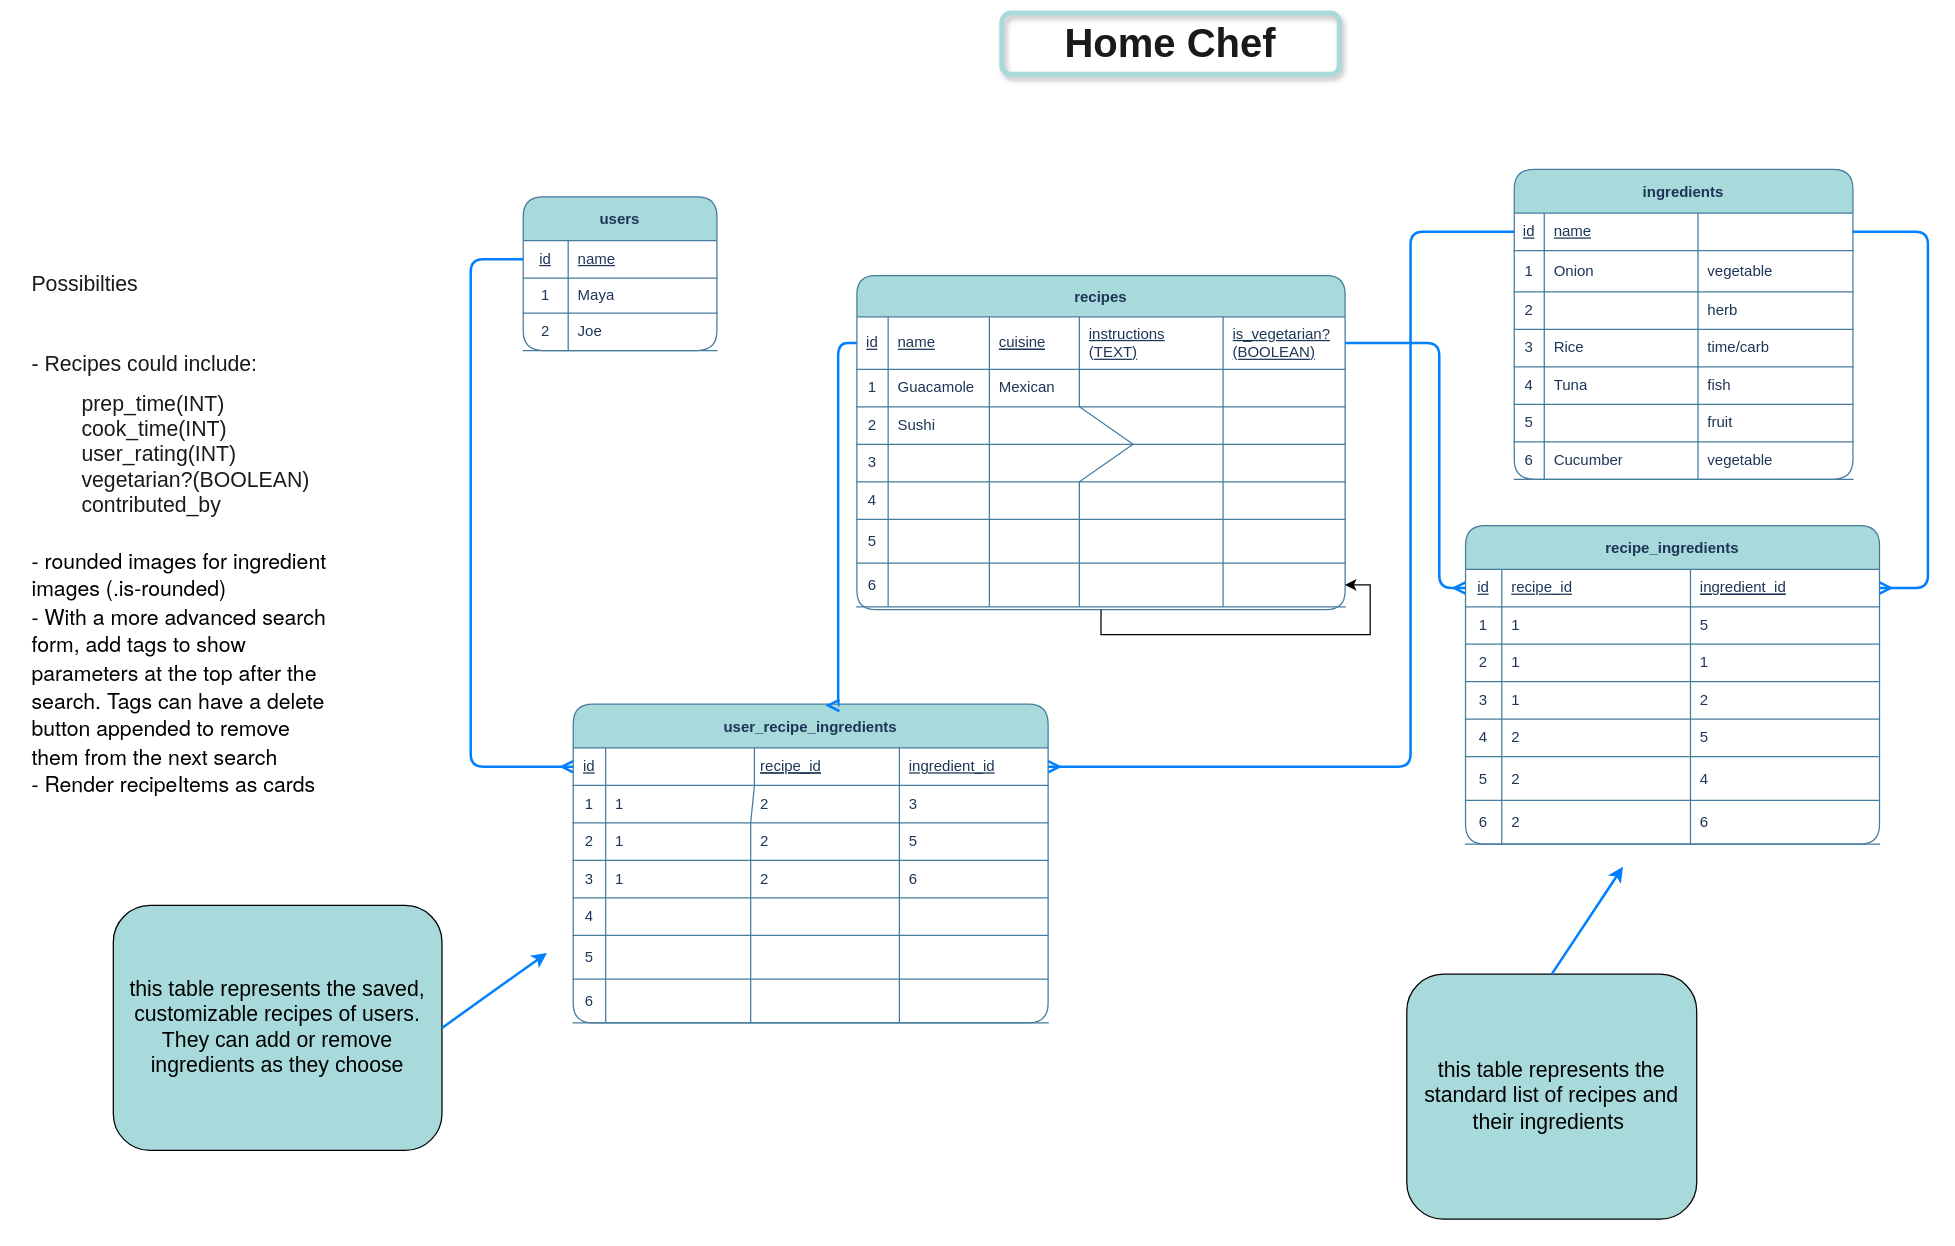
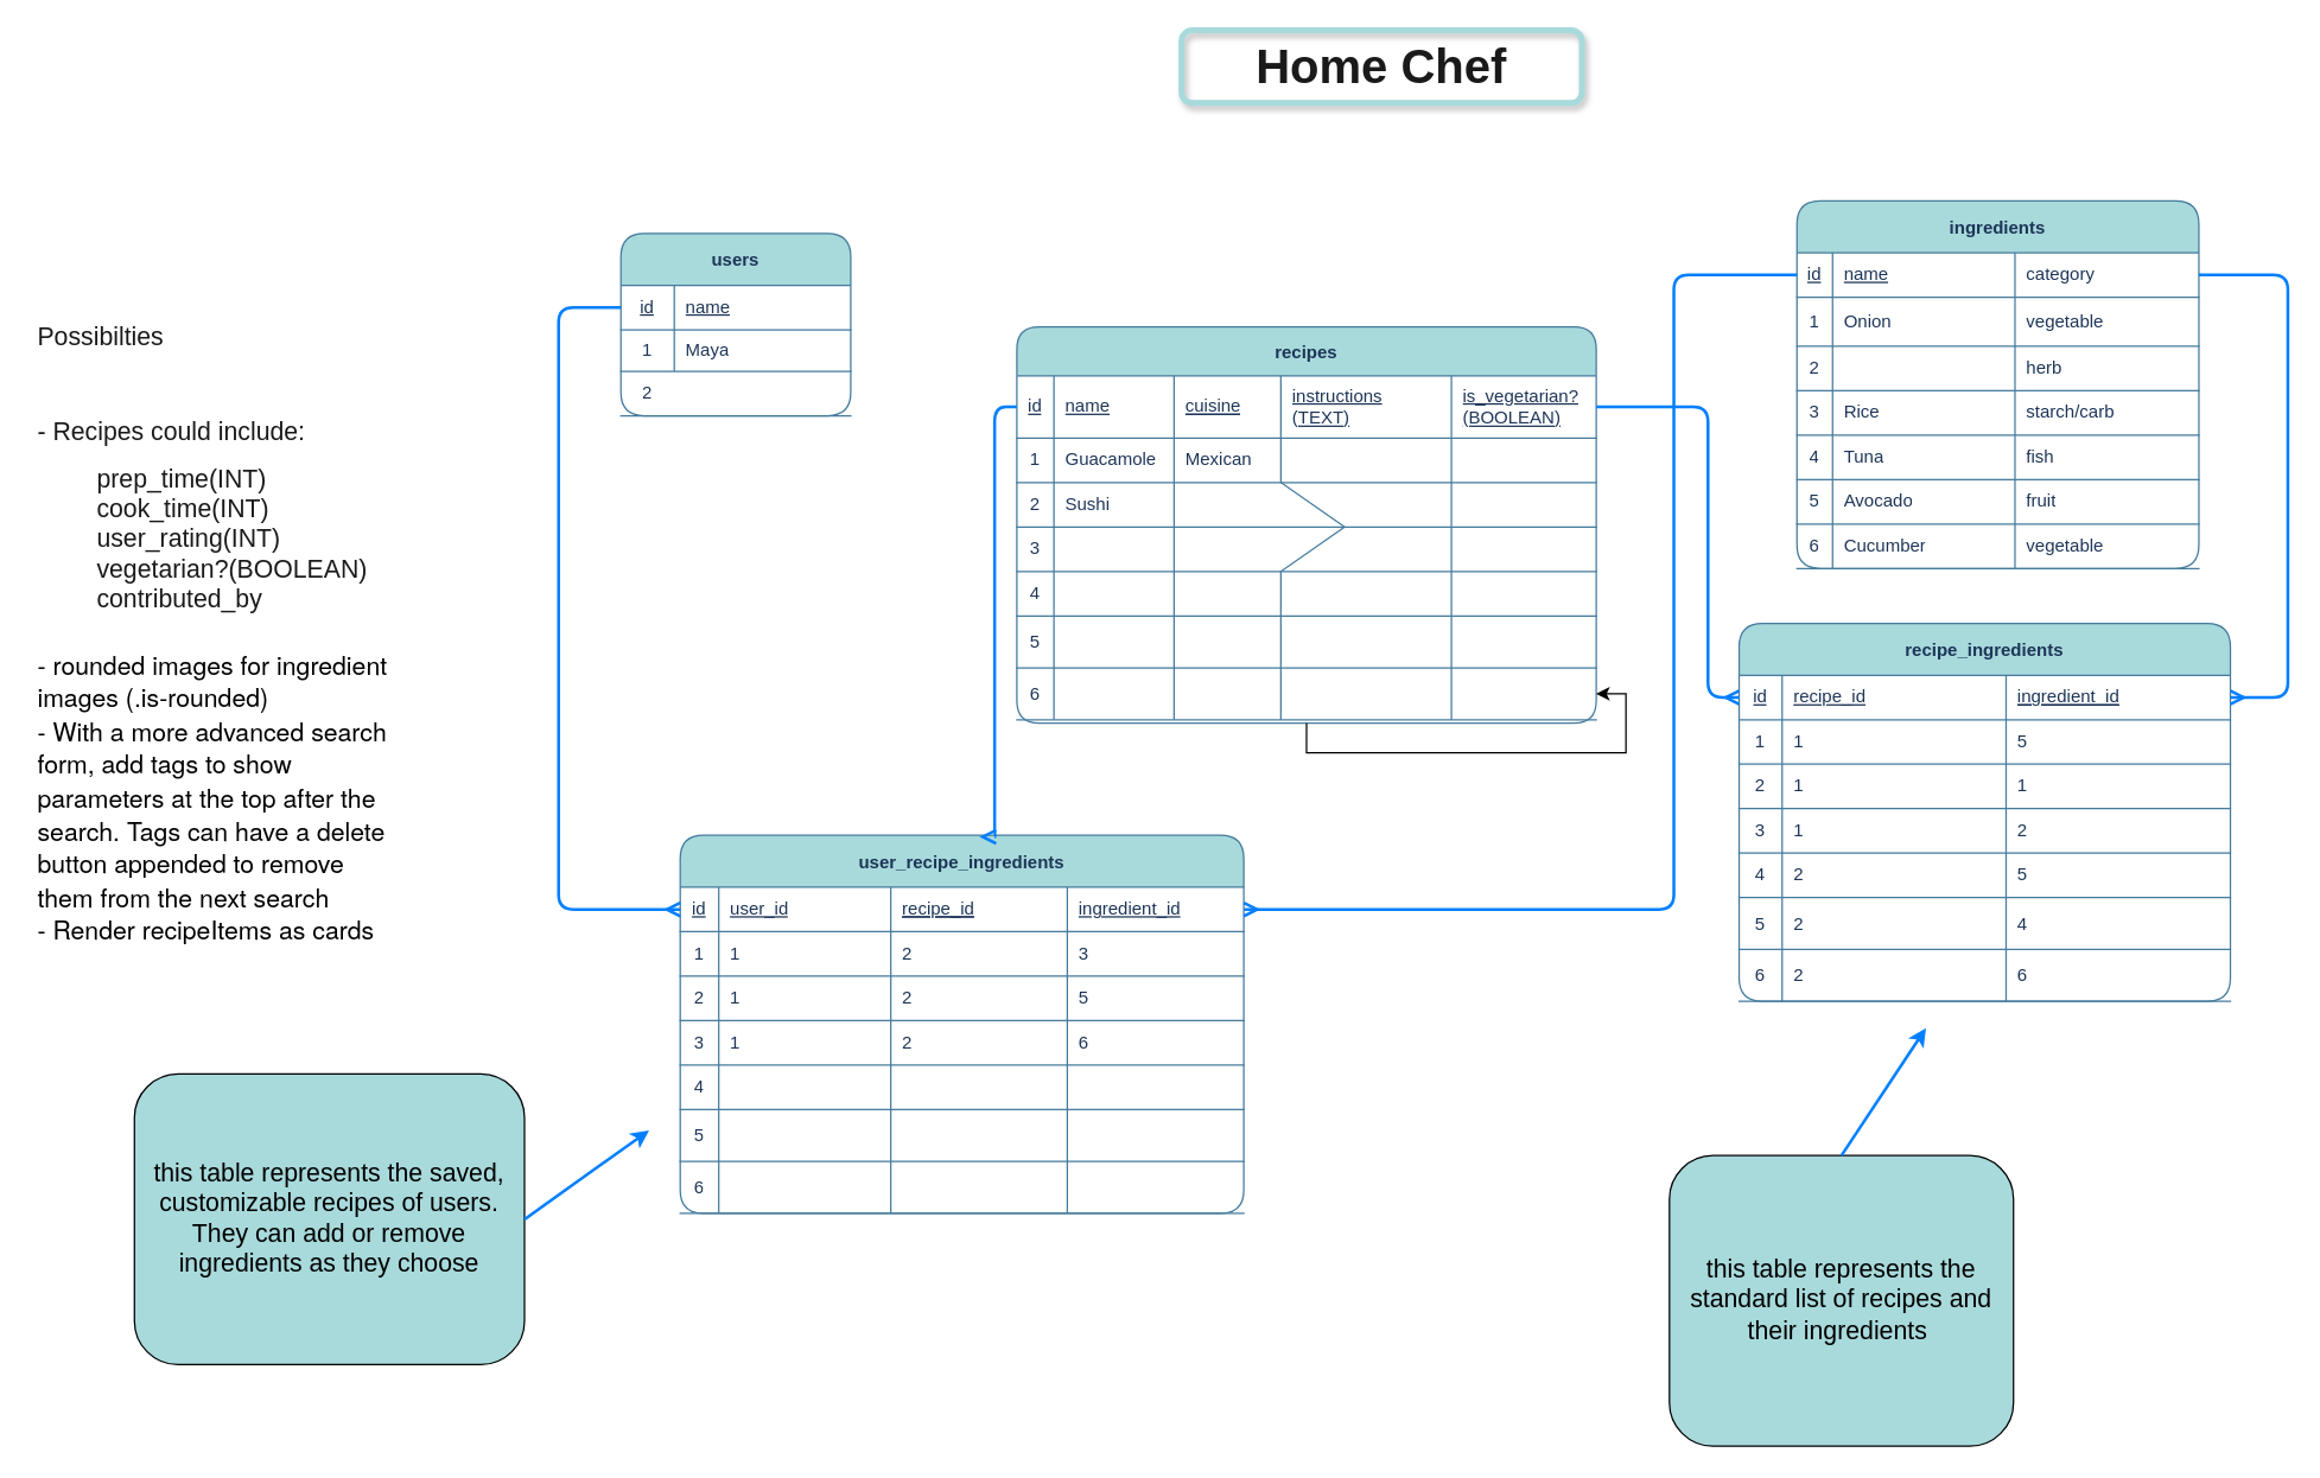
- <mxCell id="148" value="&lt;b&gt;&lt;font style=&quot;font-size: 32px&quot; color=&quot;#1a1a1a&quot;&gt;Home Chef&lt;/font&gt;&lt;/b&gt;" style="text;html=1;fillColor=none;align=center;verticalAlign=middle;whiteSpace=wrap;rounded=1;shadow=1;sketch=0;glass=1;strokeWidth=4;perimeterSpacing=4;strokeColor=#A8DADC;" parent="1" vertex="1"><mxGeometry x="801" y="10" width="270" height="49" as="geometry" /></mxCell>
+ <mxCell id="148" value="&lt;b&gt;&lt;font style=&quot;font-size: 32px&quot; color=&quot;#1a1a1a&quot;&gt;Home Chef&lt;/font&gt;&lt;/b&gt;" style="text;html=1;fillColor=none;align=center;verticalAlign=middle;whiteSpace=wrap;rounded=1;shadow=1;sketch=0;glass=1;strokeWidth=4;perimeterSpacing=4;strokeColor=#A8DADC;" parent="1" vertex="1"><mxGeometry x="796" y="20" width="270" height="49" as="geometry" /></mxCell>
+ <mxCell id="49" value="category" style="shape=partialRectangle;html=1;whiteSpace=wrap;connectable=0;fillColor=none;top=0;left=0;bottom=0;right=0;align=left;spacingLeft=6;overflow=hidden;strokeColor=#457B9D;fontColor=#1D3557;" parent="46" vertex="1"><mxGeometry x="147" width="124" height="30" as="geometry" /></mxCell>
- <mxCell id="118" value="Joe" style="shape=partialRectangle;html=1;whiteSpace=wrap;connectable=0;fillColor=none;top=0;left=0;bottom=0;right=0;align=left;spacingLeft=6;overflow=hidden;strokeColor=#457B9D;fontColor=#1D3557;" parent="116" vertex="1"><mxGeometry x="36" width="119" height="30" as="geometry" /></mxCell>
- <mxCell id="60" value="time/carb" style="shape=partialRectangle;html=1;whiteSpace=wrap;connectable=0;fillColor=none;top=0;left=0;bottom=0;right=0;align=left;spacingLeft=6;overflow=hidden;strokeColor=#457B9D;fontColor=#1D3557;" parent="57" vertex="1"><mxGeometry x="147" width="124" height="30" as="geometry" /></mxCell>
+ <mxCell id="60" value="starch/carb" style="shape=partialRectangle;html=1;whiteSpace=wrap;connectable=0;fillColor=none;top=0;left=0;bottom=0;right=0;align=left;spacingLeft=6;overflow=hidden;strokeColor=#457B9D;fontColor=#1D3557;" parent="57" vertex="1"><mxGeometry x="147" width="124" height="30" as="geometry" /></mxCell>
+ <mxCell id="67" value="Avocado" style="shape=partialRectangle;html=1;whiteSpace=wrap;connectable=0;fillColor=none;top=0;left=0;bottom=0;right=0;align=left;spacingLeft=6;overflow=hidden;strokeColor=#457B9D;fontColor=#1D3557;" parent="65" vertex="1"><mxGeometry x="24" width="123" height="30" as="geometry" /></mxCell>
+ <mxCell id="76" value="&lt;u&gt;user_id&lt;/u&gt;" style="shape=partialRectangle;html=1;whiteSpace=wrap;connectable=0;fillColor=none;top=0;left=0;bottom=0;right=0;align=left;spacingLeft=6;overflow=hidden;strokeColor=#457B9D;fontColor=#1D3557;" parent="74" vertex="1"><mxGeometry x="26" width="116" height="30" as="geometry" /></mxCell>
